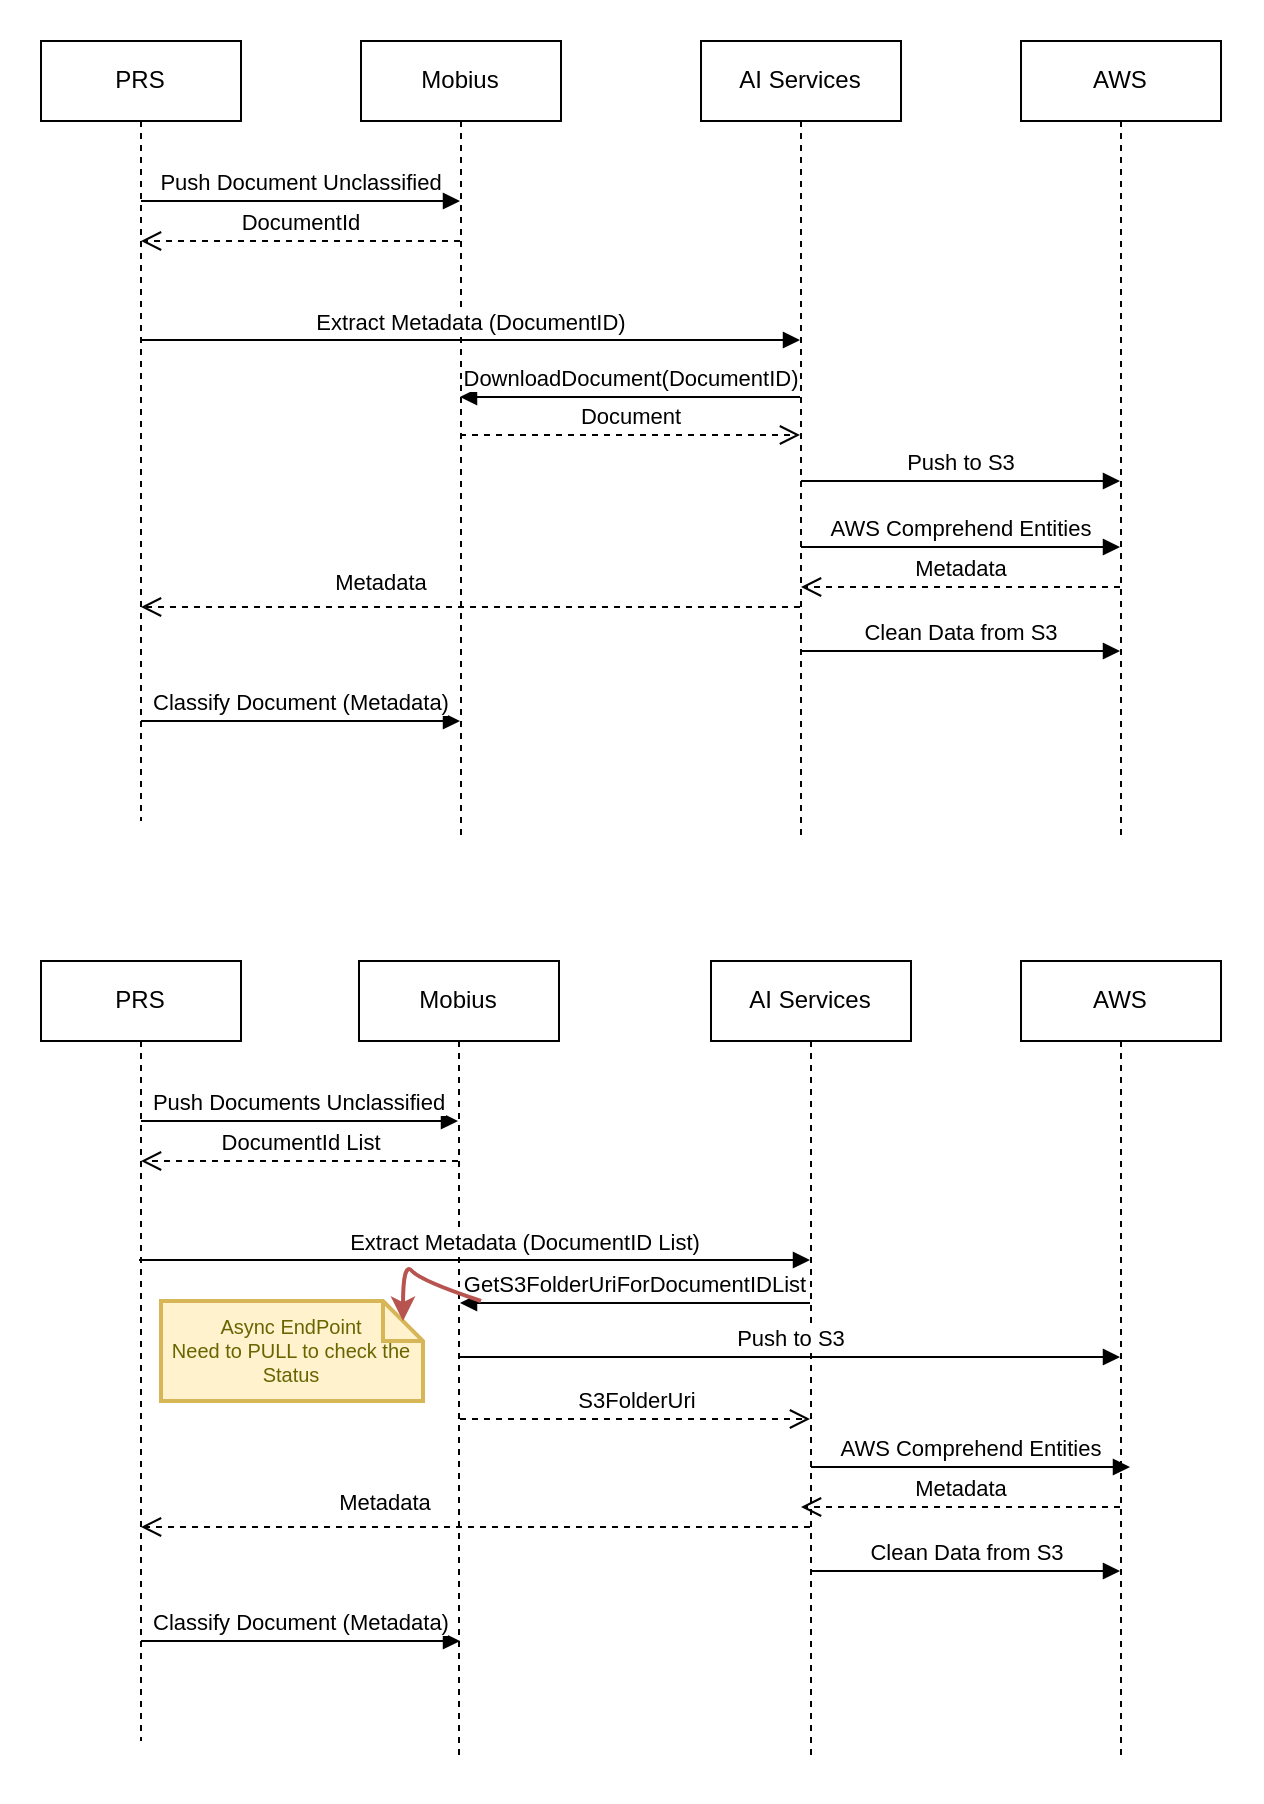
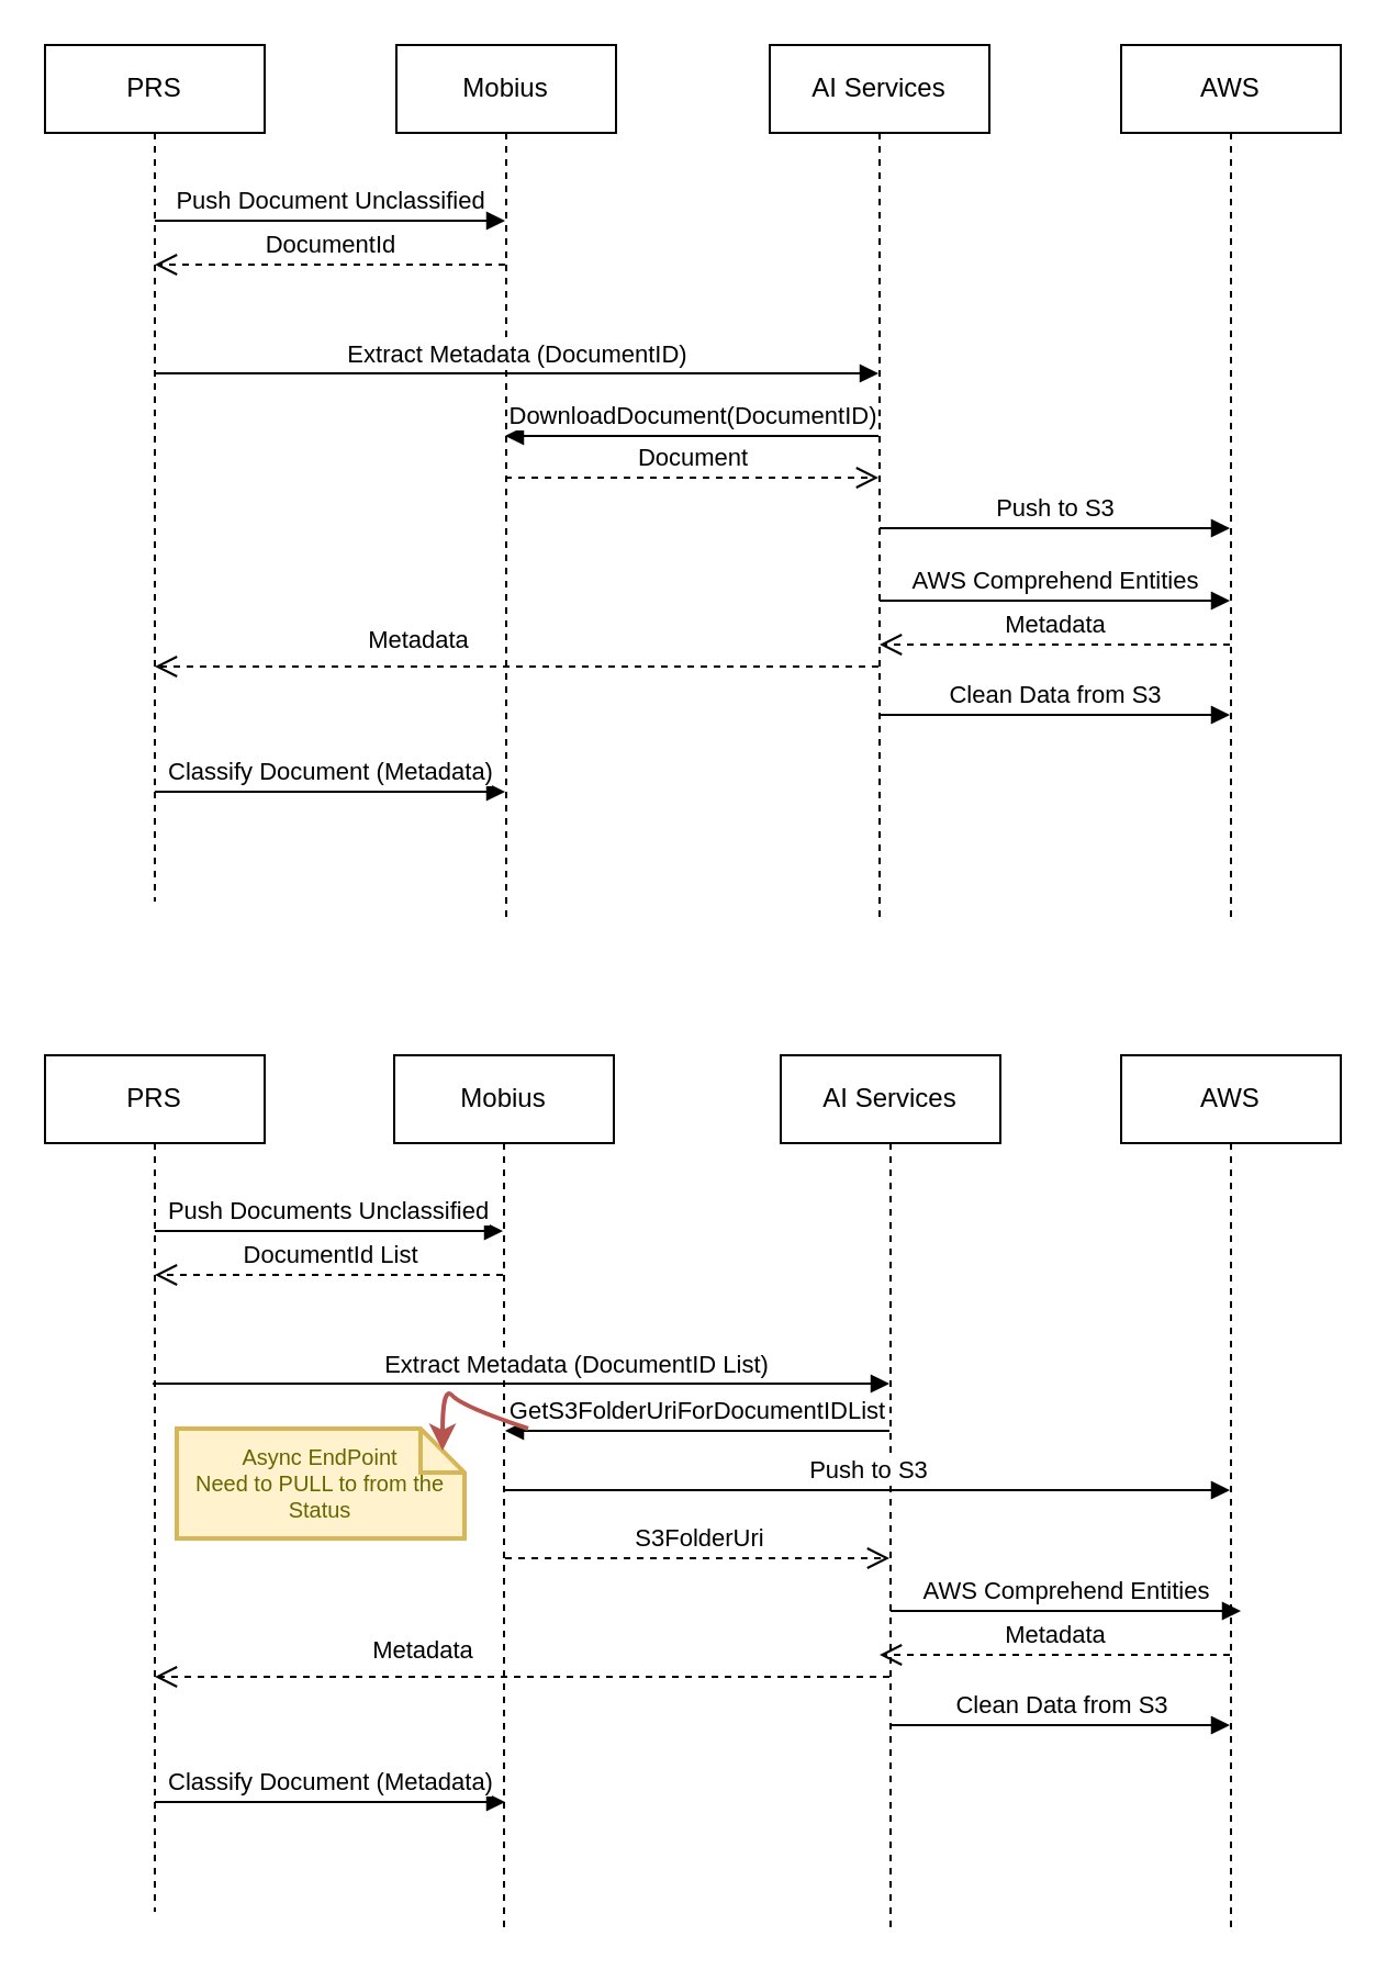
- <mxCell id="32" value="Async EndPoint&lt;br style=&quot;font-size: 10px;&quot;&gt;Need to PULL to check the Status" style="shape=note;strokeWidth=2;fontSize=10;size=20;whiteSpace=wrap;html=1;fillColor=#fff2cc;strokeColor=#d6b656;fontColor=#666600;" vertex="1" parent="1"><mxGeometry x="80" y="650" width="131" height="50" as="geometry" /></mxCell>
+ <mxCell id="32" value="Async EndPoint&lt;br style=&quot;font-size: 10px;&quot;&gt;Need to PULL to from the Status" style="shape=note;strokeWidth=2;fontSize=10;size=20;whiteSpace=wrap;html=1;fillColor=#fff2cc;strokeColor=#d6b656;fontColor=#666600;" vertex="1" parent="1"><mxGeometry x="80" y="650" width="131" height="50" as="geometry" /></mxCell>
